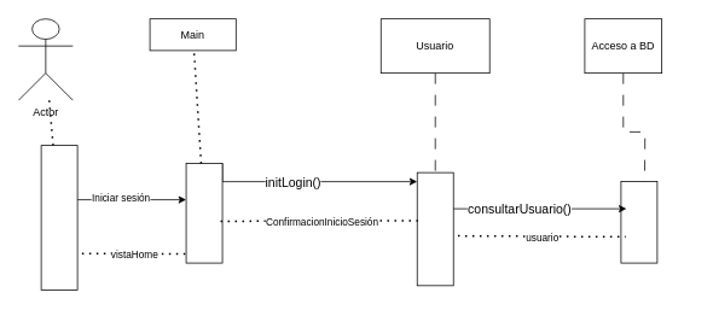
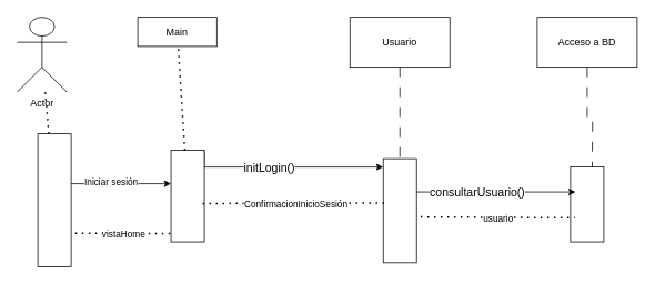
- <mxCell id="25" value="Acceso a BD" style="rounded=0;whiteSpace=wrap;html=1;" vertex="1" parent="1"><mxGeometry x="645" y="20" width="85" height="60" as="geometry" /></mxCell>
+ <mxCell id="25" value="Acceso a BD" style="rounded=0;whiteSpace=wrap;html=1;" vertex="1" parent="1"><mxGeometry x="645" y="20" width="120" height="60" as="geometry" /></mxCell>
